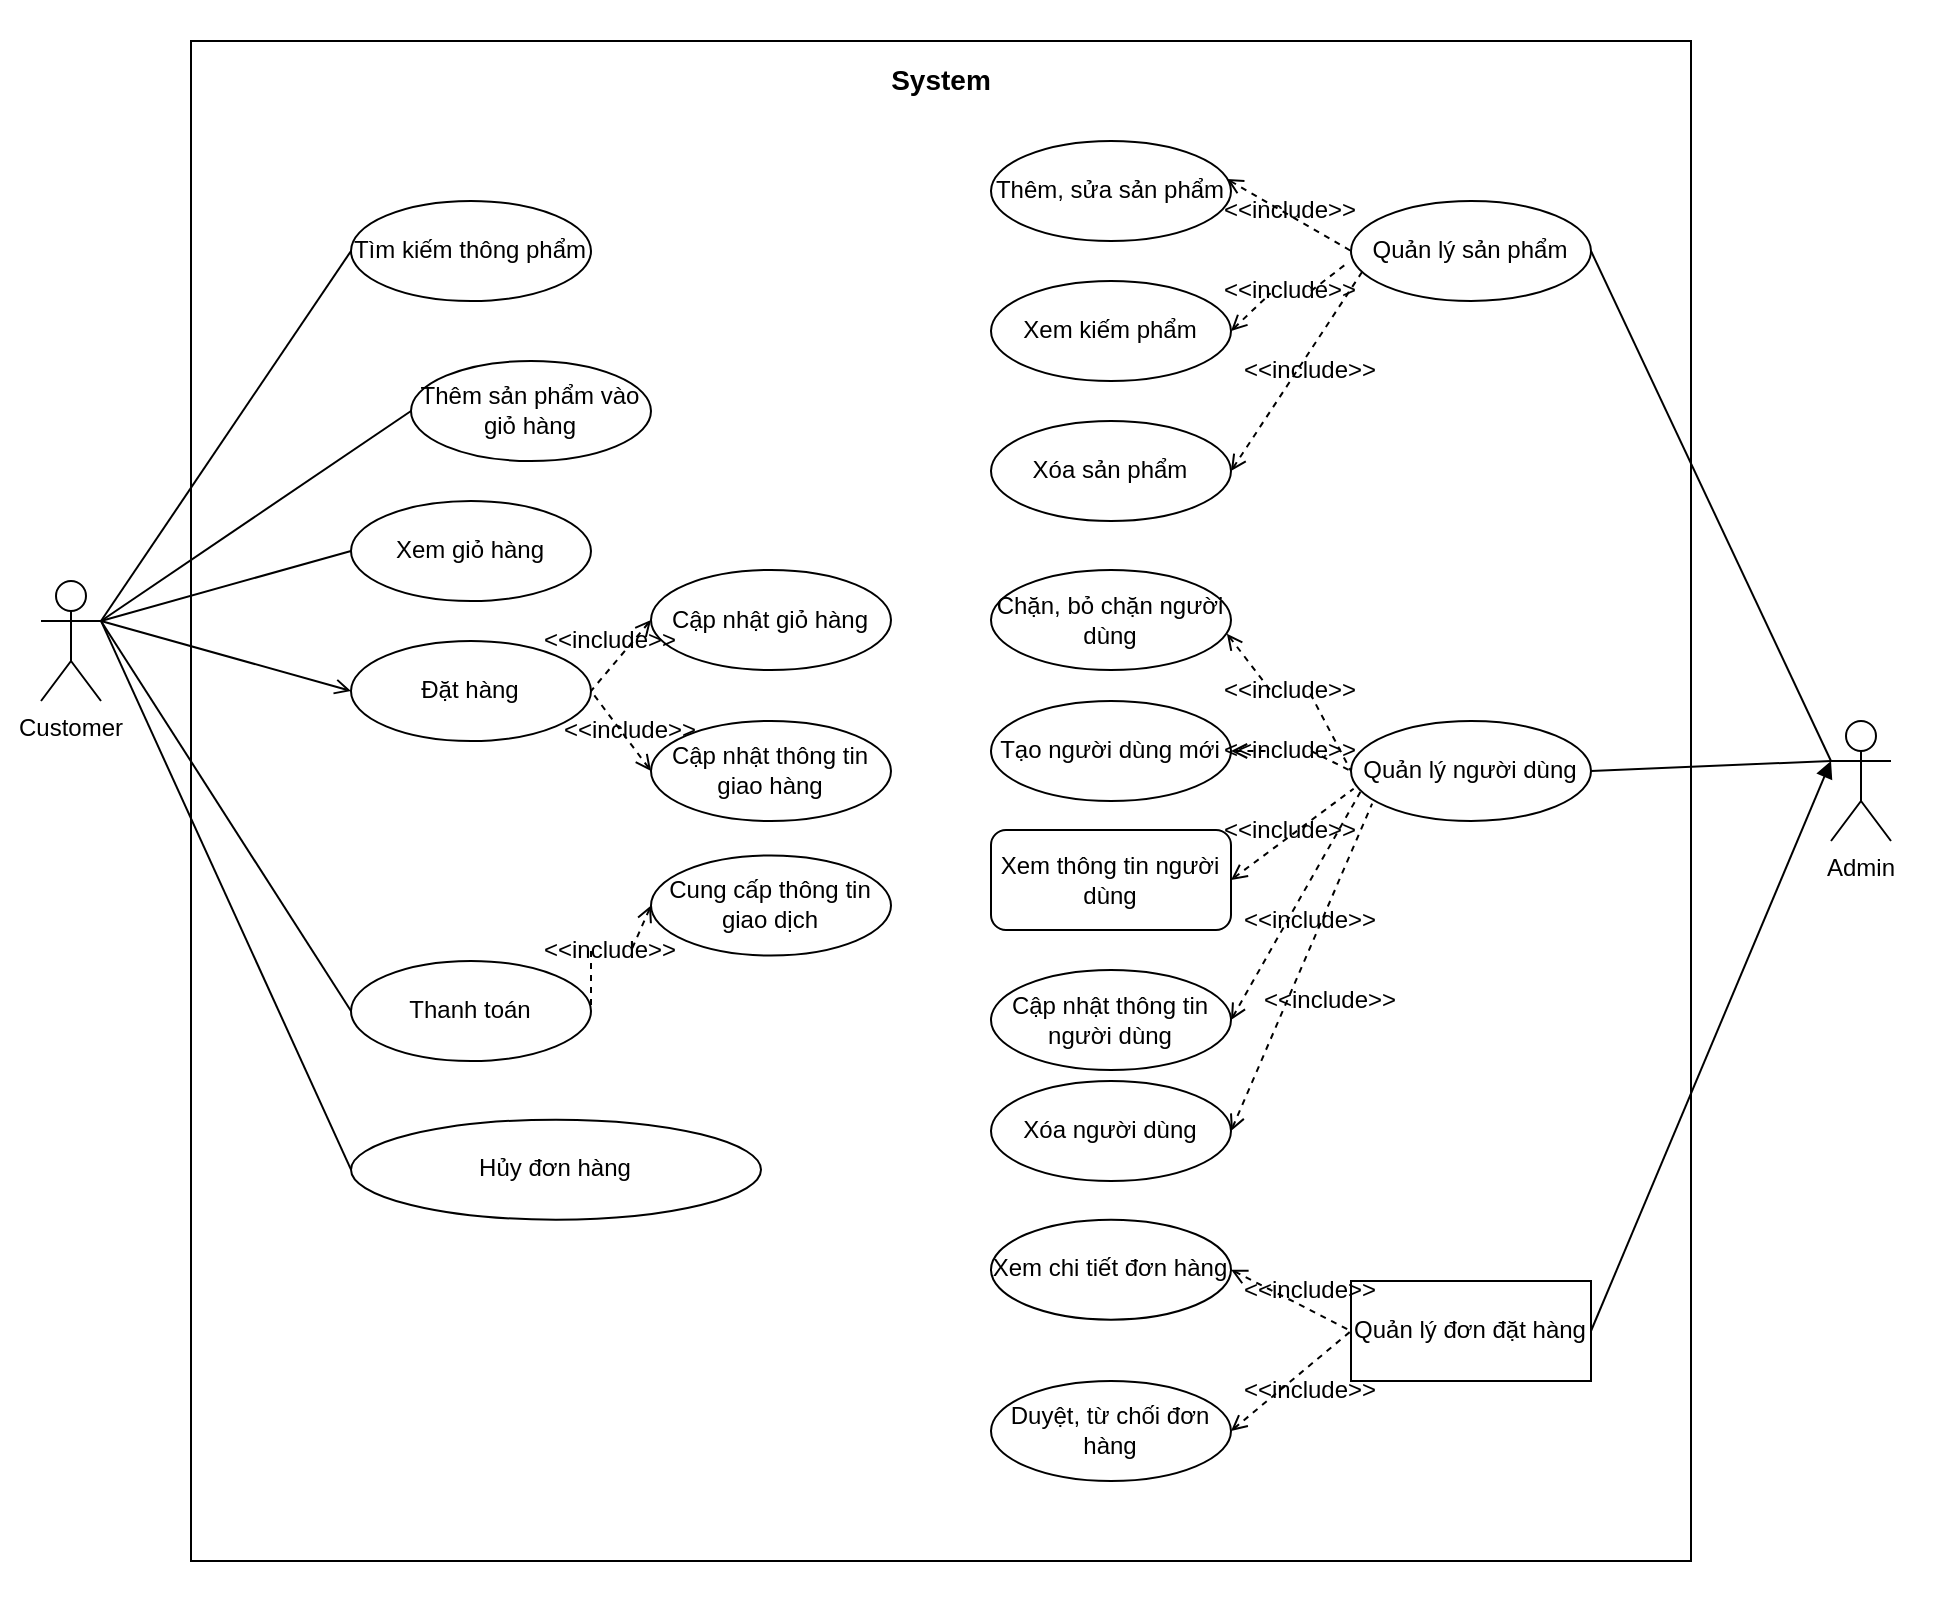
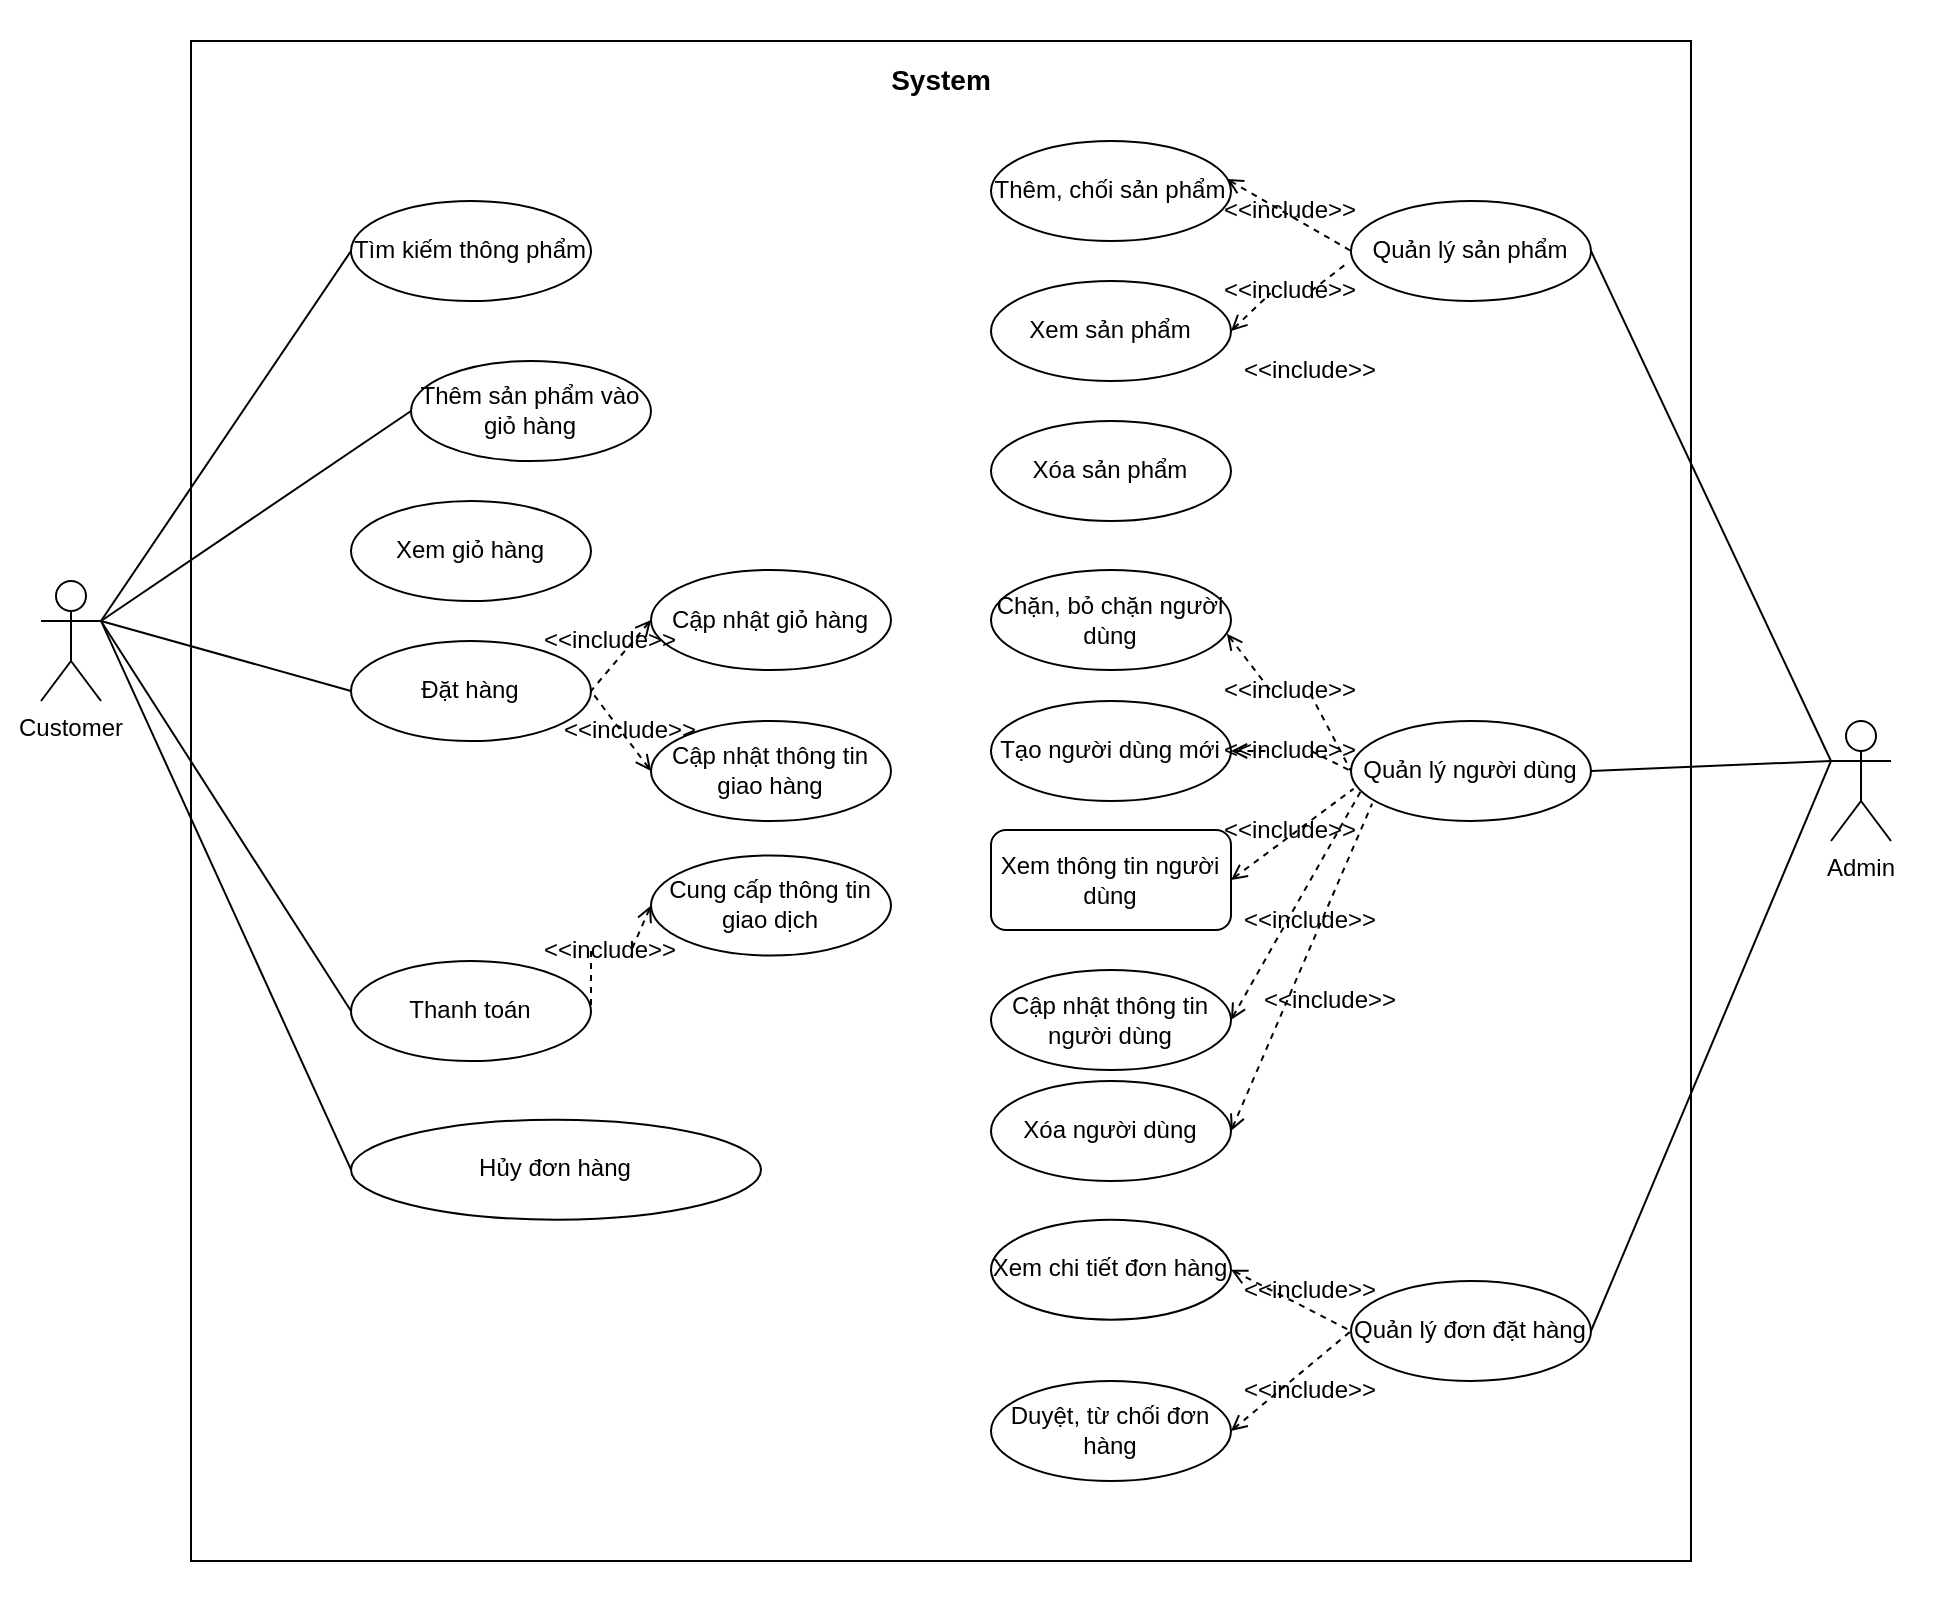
- <mxCell id="11" value="Thêm, sửa sản phẩm" style="ellipse;whiteSpace=wrap;html=1;" parent="1" vertex="1"><mxGeometry x="495" y="70" width="120" height="50" as="geometry" /></mxCell>
+ <mxCell id="11" value="Thêm, chối sản phẩm" style="ellipse;whiteSpace=wrap;html=1;" parent="1" vertex="1"><mxGeometry x="495" y="70" width="120" height="50" as="geometry" /></mxCell>
- <mxCell id="14" value="Xem kiếm phẩm" style="ellipse;whiteSpace=wrap;html=1;" parent="1" vertex="1"><mxGeometry x="495" y="140" width="120" height="50" as="geometry" /></mxCell>
+ <mxCell id="14" value="Xem sản phẩm" style="ellipse;whiteSpace=wrap;html=1;" parent="1" vertex="1"><mxGeometry x="495" y="140" width="120" height="50" as="geometry" /></mxCell>
- <mxCell id="17" value="" style="endArrow=none;dashed=1;html=1;exitX=1;exitY=0.5;exitDx=0;exitDy=0;entryX=0.046;entryY=0.71;entryDx=0;entryDy=0;startArrow=open;startFill=0;entryPerimeter=0;" parent="1" source="18" target="6" edge="1"><mxGeometry width="50" height="50" relative="1" as="geometry"><mxPoint x="627.5" y="240" as="sourcePoint" /><mxPoint x="677.5" y="275" as="targetPoint" /></mxGeometry></mxCell>
- <mxCell id="42" value="" style="endArrow=none;html=1;entryX=0;entryY=0.5;entryDx=0;entryDy=0;exitX=1;exitY=0.333;exitDx=0;exitDy=0;exitPerimeter=0;" parent="1" source="2" target="41" edge="1"><mxGeometry width="50" height="50" relative="1" as="geometry"><mxPoint x="55" y="270.556" as="sourcePoint" /><mxPoint x="115" y="300" as="targetPoint" /></mxGeometry></mxCell>
- <mxCell id="44" value="" style="endArrow=open;html=1;entryX=0;entryY=0.5;entryDx=0;entryDy=0;exitX=1;exitY=0.333;exitDx=0;exitDy=0;exitPerimeter=0;" parent="1" source="2" target="43" edge="1"><mxGeometry width="50" height="50" relative="1" as="geometry"><mxPoint x="55" y="190" as="sourcePoint" /><mxPoint x="115" y="370" as="targetPoint" /></mxGeometry></mxCell>
+ <mxCell id="44" value="" style="endArrow=none;html=1;entryX=0;entryY=0.5;entryDx=0;entryDy=0;exitX=1;exitY=0.333;exitDx=0;exitDy=0;exitPerimeter=0;" parent="1" source="2" target="43" edge="1"><mxGeometry width="50" height="50" relative="1" as="geometry"><mxPoint x="55" y="190" as="sourcePoint" /><mxPoint x="115" y="370" as="targetPoint" /></mxGeometry></mxCell>
- <mxCell id="58" value="" style="endArrow=block;html=1;exitX=1;exitY=0.5;exitDx=0;exitDy=0;entryX=0;entryY=0.333;entryDx=0;entryDy=0;entryPerimeter=0;" parent="1" source="57" target="3" edge="1"><mxGeometry width="50" height="50" relative="1" as="geometry"><mxPoint x="615" y="525" as="sourcePoint" /><mxPoint x="885" y="310" as="targetPoint" /></mxGeometry></mxCell>
+ <mxCell id="58" value="" style="endArrow=none;html=1;exitX=1;exitY=0.5;exitDx=0;exitDy=0;entryX=0;entryY=0.333;entryDx=0;entryDy=0;entryPerimeter=0;" parent="1" source="57" target="3" edge="1"><mxGeometry width="50" height="50" relative="1" as="geometry"><mxPoint x="615" y="525" as="sourcePoint" /><mxPoint x="885" y="310" as="targetPoint" /></mxGeometry></mxCell>
- <mxCell id="57" value="Quản lý đơn đặt hàng" style="whiteSpace=wrap;html=1;rounded=0;" parent="1" vertex="1"><mxGeometry x="675" y="640" width="120" height="50" as="geometry" /></mxCell>
+ <mxCell id="57" value="Quản lý đơn đặt hàng" style="ellipse;whiteSpace=wrap;html=1;" parent="1" vertex="1"><mxGeometry x="675" y="640" width="120" height="50" as="geometry" /></mxCell>
